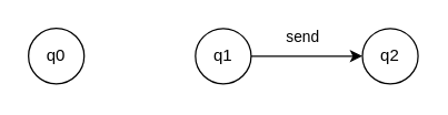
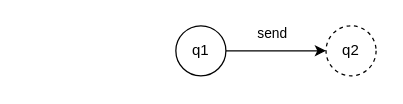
- <mxCell id="2" value="q0" style="ellipse;whiteSpace=wrap;html=1;aspect=fixed;" vertex="1" parent="1"><mxGeometry x="20" y="20" width="40" height="40" as="geometry" /></mxCell>
- <mxCell id="6" value="q2" style="ellipse;whiteSpace=wrap;html=1;aspect=fixed;" vertex="1" parent="1"><mxGeometry x="260" y="20.05" width="40" height="40" as="geometry" /></mxCell>
+ <mxCell id="6" value="q2" style="ellipse;whiteSpace=wrap;html=1;aspect=fixed;dashed=1;" vertex="1" parent="1"><mxGeometry x="260" y="20.05" width="40" height="40" as="geometry" /></mxCell>
